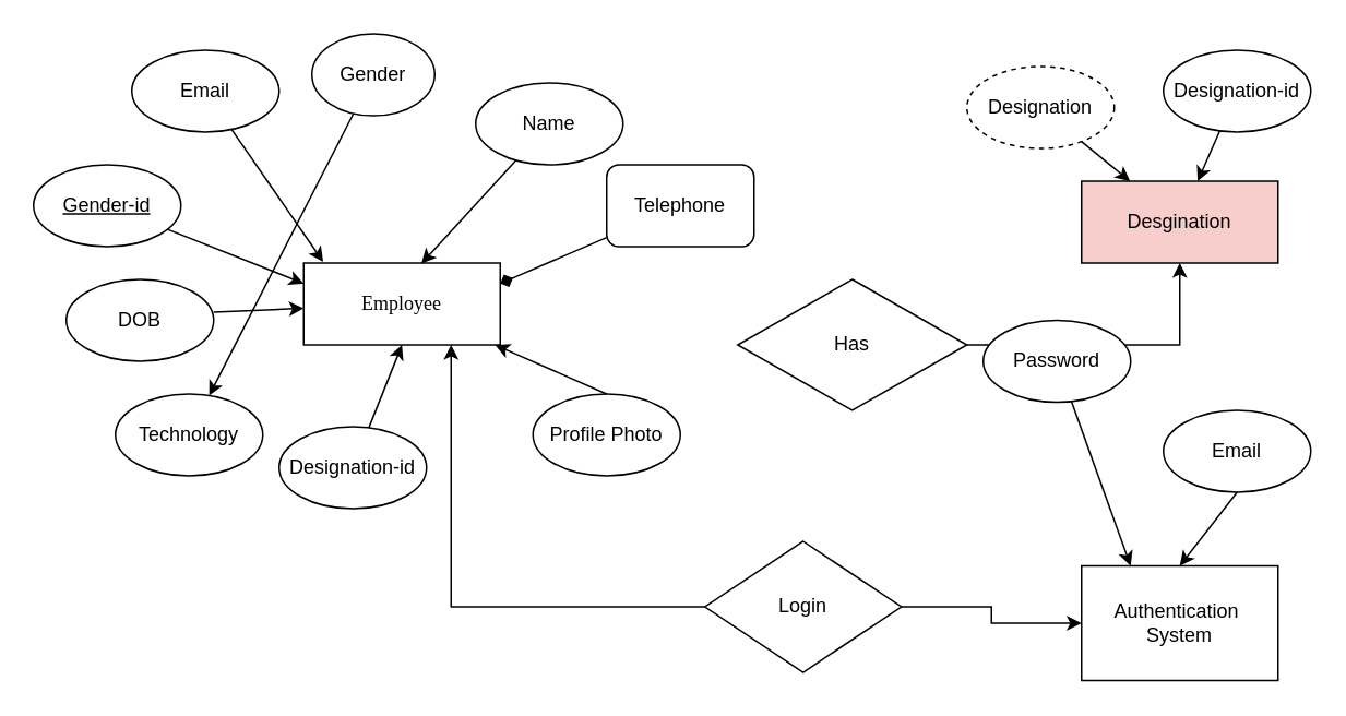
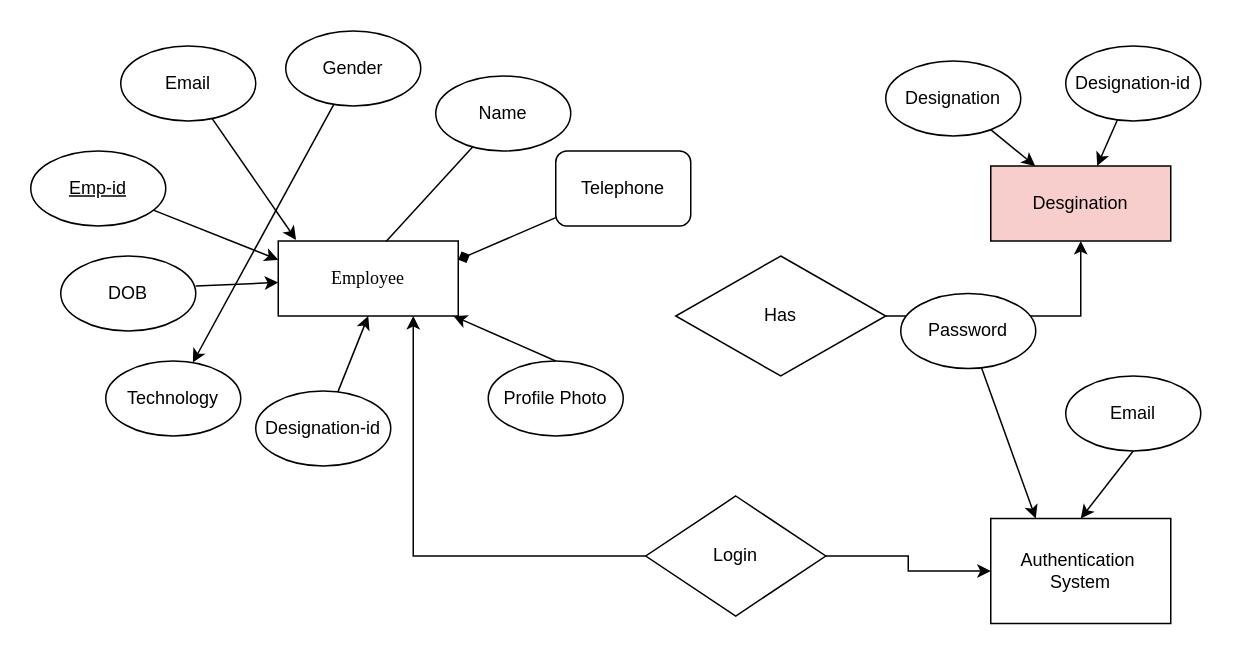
- <mxCell id="3" value="Gender" style="ellipse;whiteSpace=wrap;html=1;" vertex="1" parent="1"><mxGeometry x="190" y="20" width="75" height="50" as="geometry" /></mxCell>
+ <mxCell id="3" value="Gender" style="ellipse;whiteSpace=wrap;html=1;" vertex="1" parent="1"><mxGeometry x="190" y="20" width="90" height="50" as="geometry" /></mxCell>
- <mxCell id="24" value="Designation" style="ellipse;whiteSpace=wrap;html=1;dashed=1;" vertex="1" parent="1"><mxGeometry x="590" y="40" width="90" height="50" as="geometry" /></mxCell>
+ <mxCell id="24" value="Designation" style="ellipse;whiteSpace=wrap;html=1;" vertex="1" parent="1"><mxGeometry x="590" y="40" width="90" height="50" as="geometry" /></mxCell>
- <mxCell id="21" value="&lt;u&gt;Gender-id&lt;/u&gt;" style="ellipse;whiteSpace=wrap;html=1;" vertex="1" parent="1"><mxGeometry x="20" y="100" width="90" height="50" as="geometry" /></mxCell>
+ <mxCell id="21" value="&lt;u&gt;Emp-id&lt;/u&gt;" style="ellipse;whiteSpace=wrap;html=1;" vertex="1" parent="1"><mxGeometry x="20" y="100" width="90" height="50" as="geometry" /></mxCell>
- <mxCell id="15" value="" style="endArrow=classic;html=1;rounded=0;entryX=0.599;entryY=0.006;entryDx=0;entryDy=0;entryPerimeter=0;" edge="1" parent="1" source="5" target="2"><mxGeometry width="50" height="50" relative="1" as="geometry"><mxPoint x="232" y="110" as="sourcePoint" /><mxPoint x="225" y="160" as="targetPoint" /></mxGeometry></mxCell>
+ <mxCell id="15" value="" style="endArrow=none;html=1;rounded=0;entryX=0.599;entryY=0.006;entryDx=0;entryDy=0;entryPerimeter=0;" edge="1" parent="1" source="5" target="2"><mxGeometry width="50" height="50" relative="1" as="geometry"><mxPoint x="232" y="110" as="sourcePoint" /><mxPoint x="225" y="160" as="targetPoint" /></mxGeometry></mxCell>
